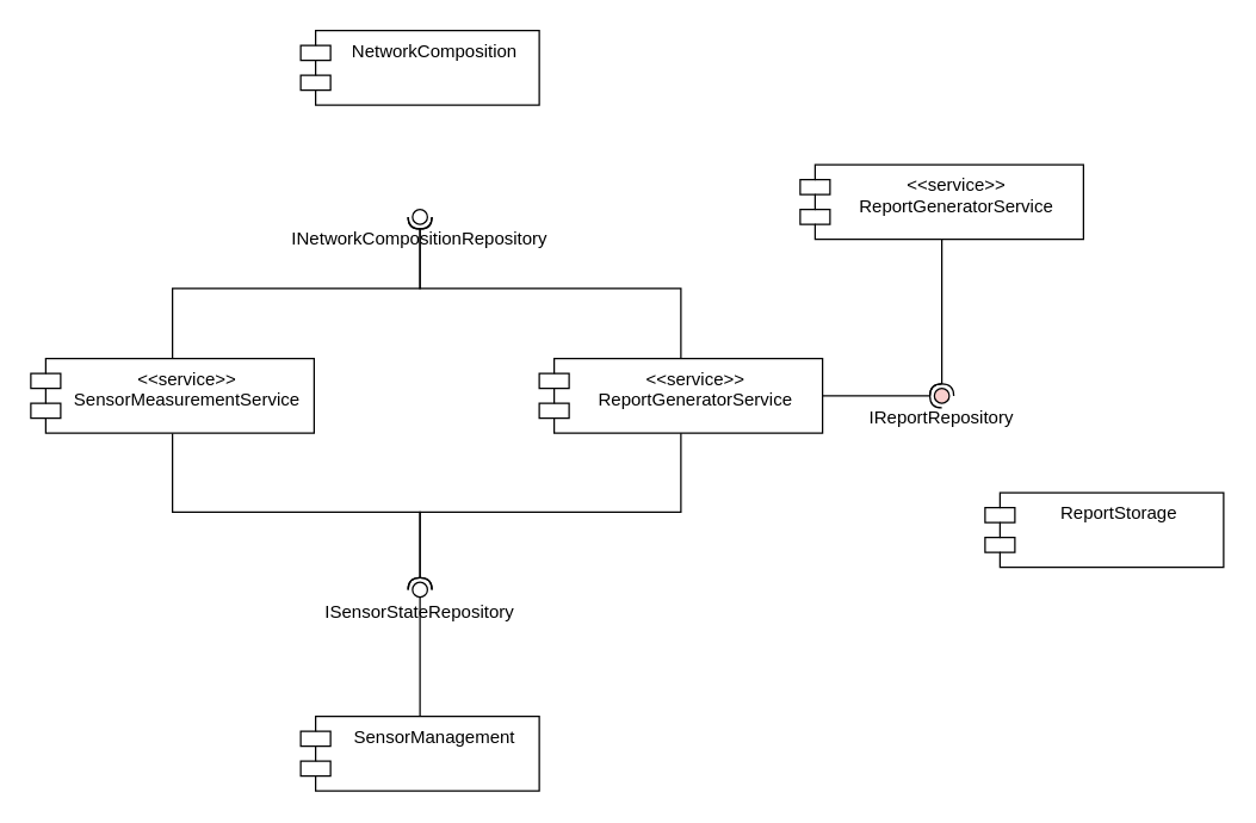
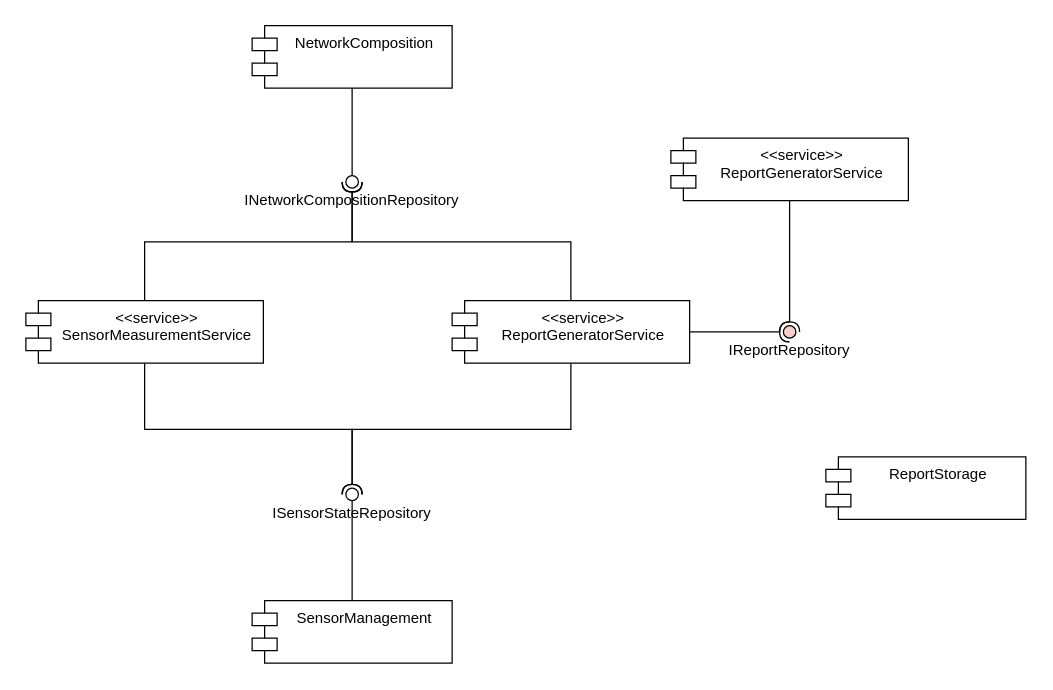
+ <mxCell id="7" value="" style="rounded=0;orthogonalLoop=1;jettySize=auto;html=1;endArrow=none;endFill=0;" parent="1" source="2" target="9" edge="1"><mxGeometry relative="1" as="geometry"><mxPoint x="485" y="165" as="sourcePoint" /></mxGeometry></mxCell>
- <mxCell id="3" value="ReportStorage" style="shape=module;align=left;spacingLeft=20;align=center;verticalAlign=top;" parent="1" vertex="1"><mxGeometry x="660" y="330" width="160" height="50" as="geometry" /></mxCell>
+ <mxCell id="3" value="ReportStorage" style="shape=module;align=left;spacingLeft=20;align=center;verticalAlign=top;" parent="1" vertex="1"><mxGeometry x="660" y="365" width="160" height="50" as="geometry" /></mxCell>
